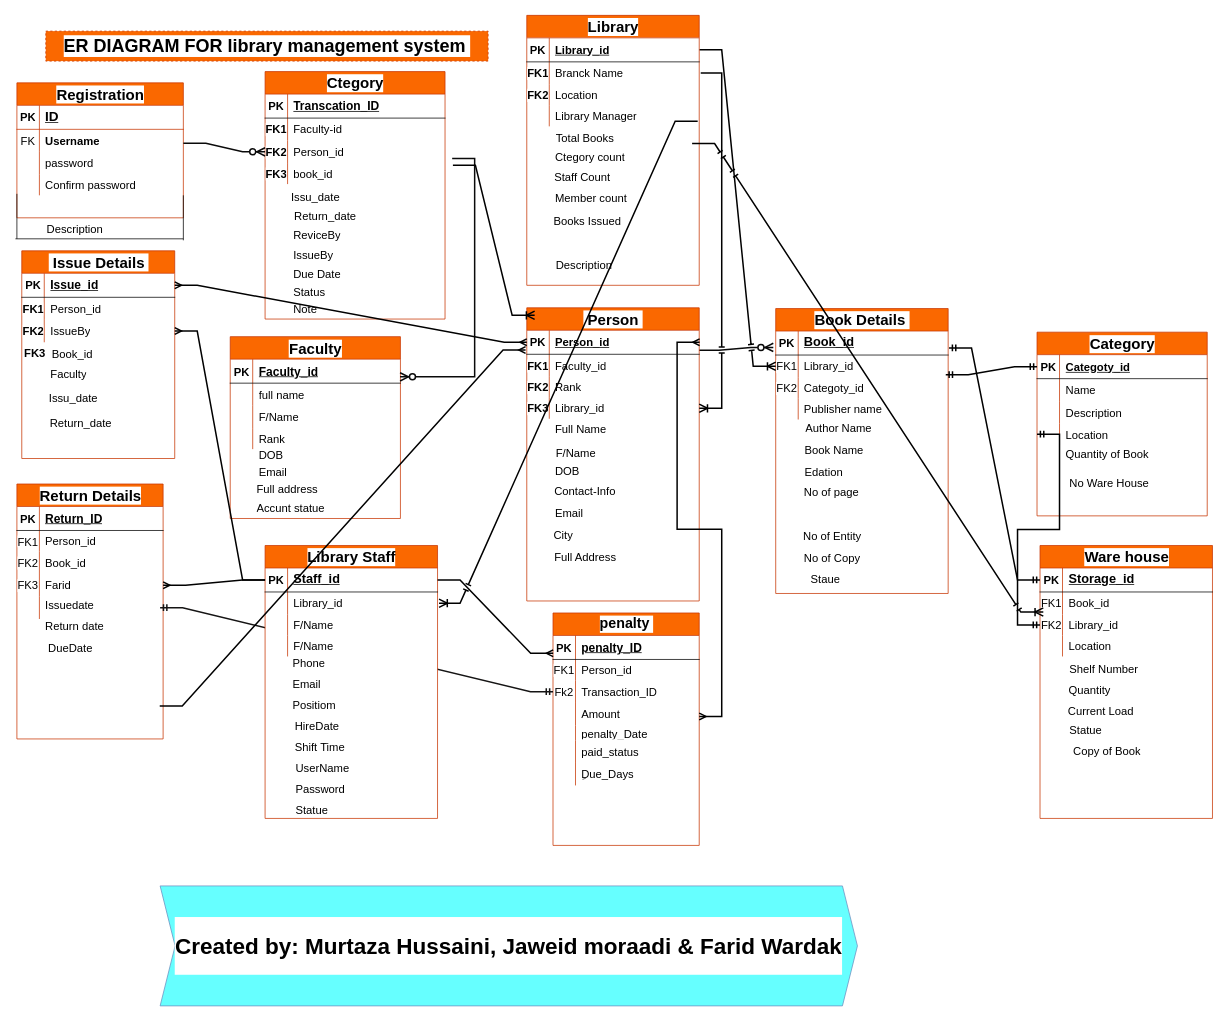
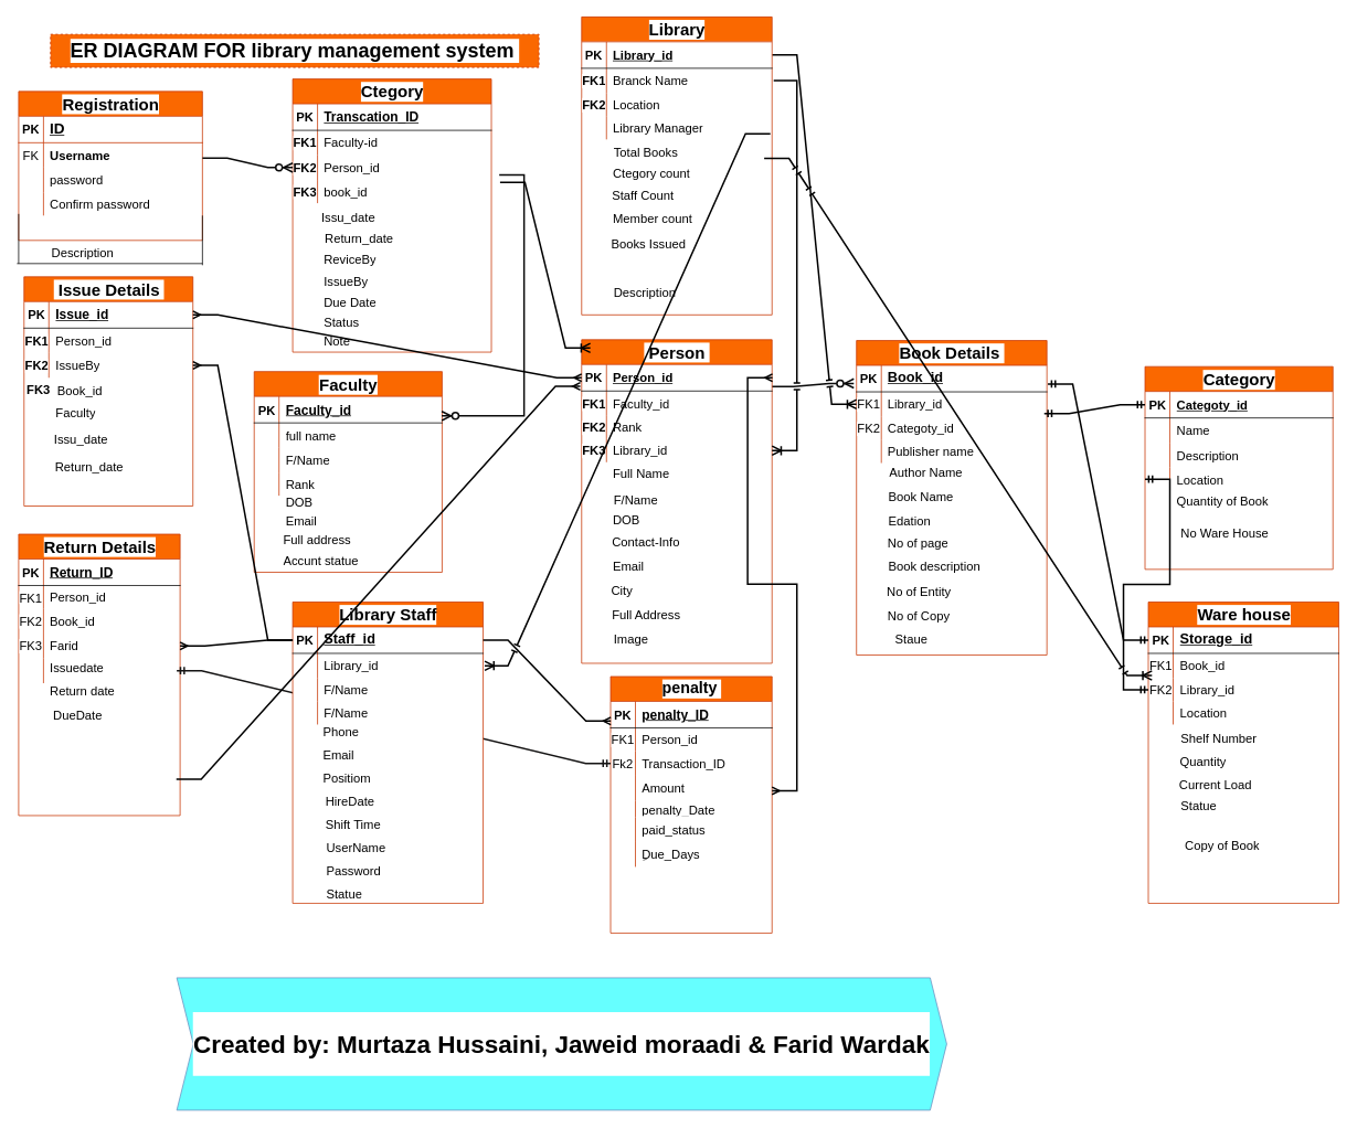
+ <mxCell id="118" value="Book description" style="shape=partialRectangle;connectable=0;fillColor=none;top=0;left=0;bottom=0;right=0;align=left;spacingLeft=6;overflow=hidden;whiteSpace=wrap;html=1;labelBackgroundColor=#FFFFFF;fontSize=15;" vertex="1" parent="1"><mxGeometry x="1065" y="670" width="178" height="28" as="geometry"><mxRectangle width="178" height="28" as="alternateBounds" /></mxGeometry></mxCell>
+ <mxCell id="103" value="Image" style="shape=partialRectangle;connectable=0;fillColor=none;top=0;left=0;bottom=0;right=0;align=left;spacingLeft=6;overflow=hidden;whiteSpace=wrap;html=1;labelBackgroundColor=#FFFFFF;fontSize=15;" vertex="1" parent="1"><mxGeometry x="733" y="758" width="178" height="28" as="geometry"><mxRectangle width="178" height="28" as="alternateBounds" /></mxGeometry></mxCell>
- <mxCell id="194" value="Copy of Book" style="shape=partialRectangle;connectable=0;fillColor=none;top=0;left=0;bottom=0;right=0;align=left;spacingLeft=6;overflow=hidden;whiteSpace=wrap;html=1;labelBackgroundColor=#FFFFFF;fontSize=15;" vertex="1" parent="1"><mxGeometry x="1422.5" y="987" width="178" height="28" as="geometry"><mxRectangle width="178" height="28" as="alternateBounds" /></mxGeometry></mxCell>
+ <mxCell id="194" value="Copy of Book" style="shape=partialRectangle;connectable=0;fillColor=none;top=0;left=0;bottom=0;right=0;align=left;spacingLeft=6;overflow=hidden;whiteSpace=wrap;html=1;labelBackgroundColor=#FFFFFF;fontSize=15;" vertex="1" parent="1"><mxGeometry x="1422.5" y="1007" width="178" height="28" as="geometry"><mxRectangle width="178" height="28" as="alternateBounds" /></mxGeometry></mxCell>
